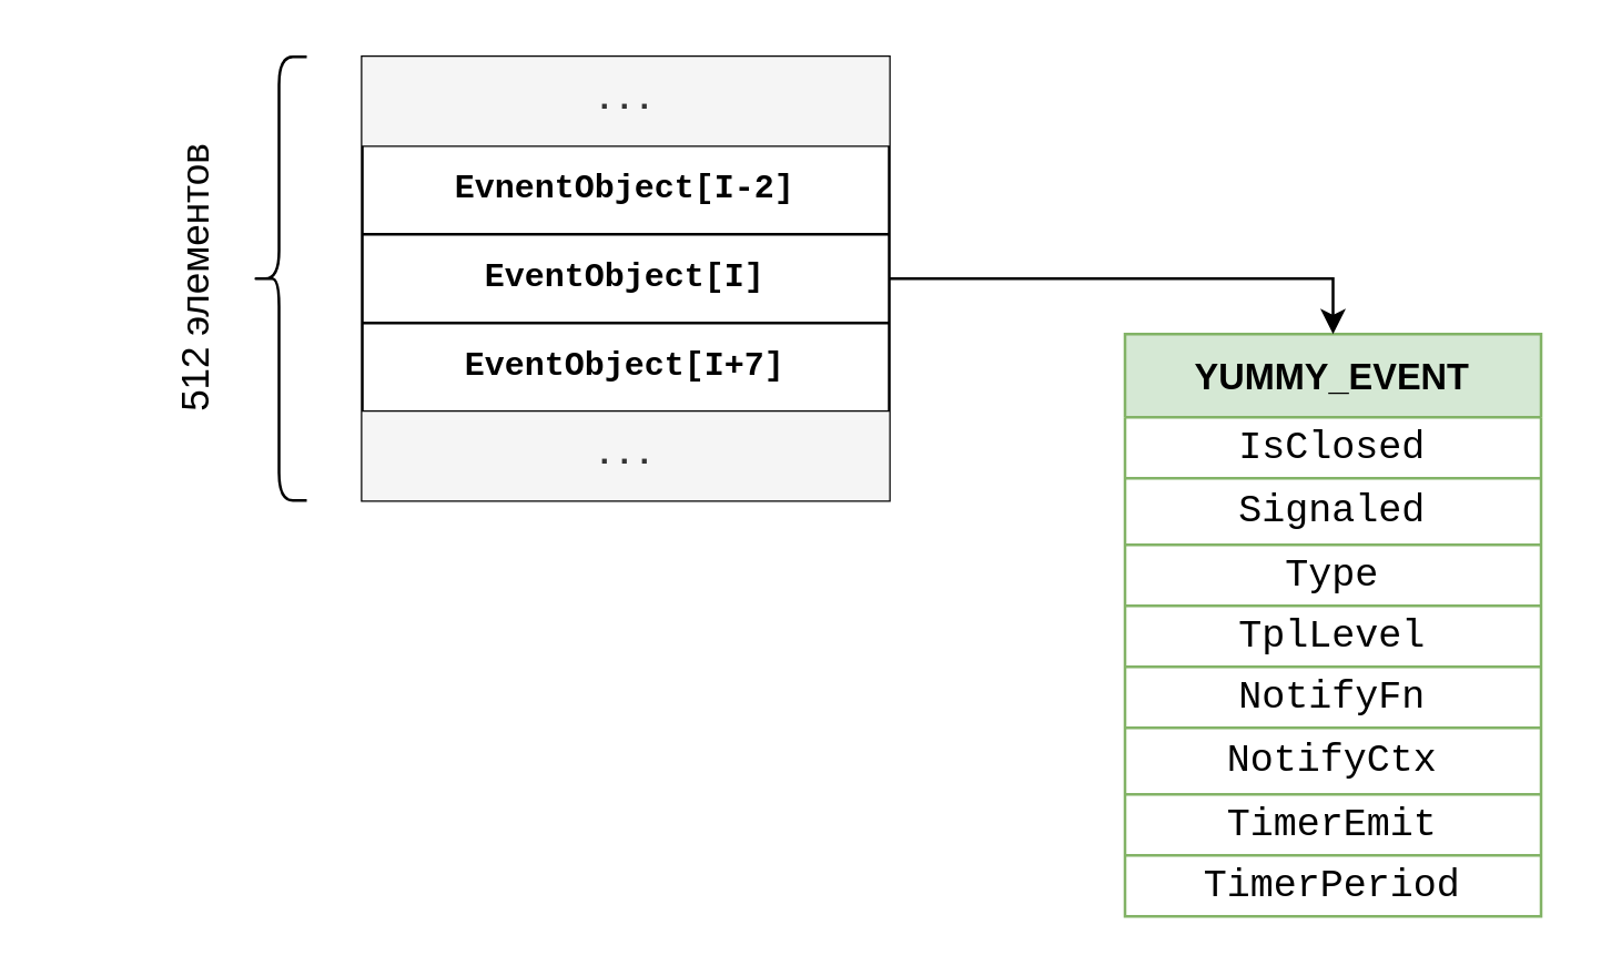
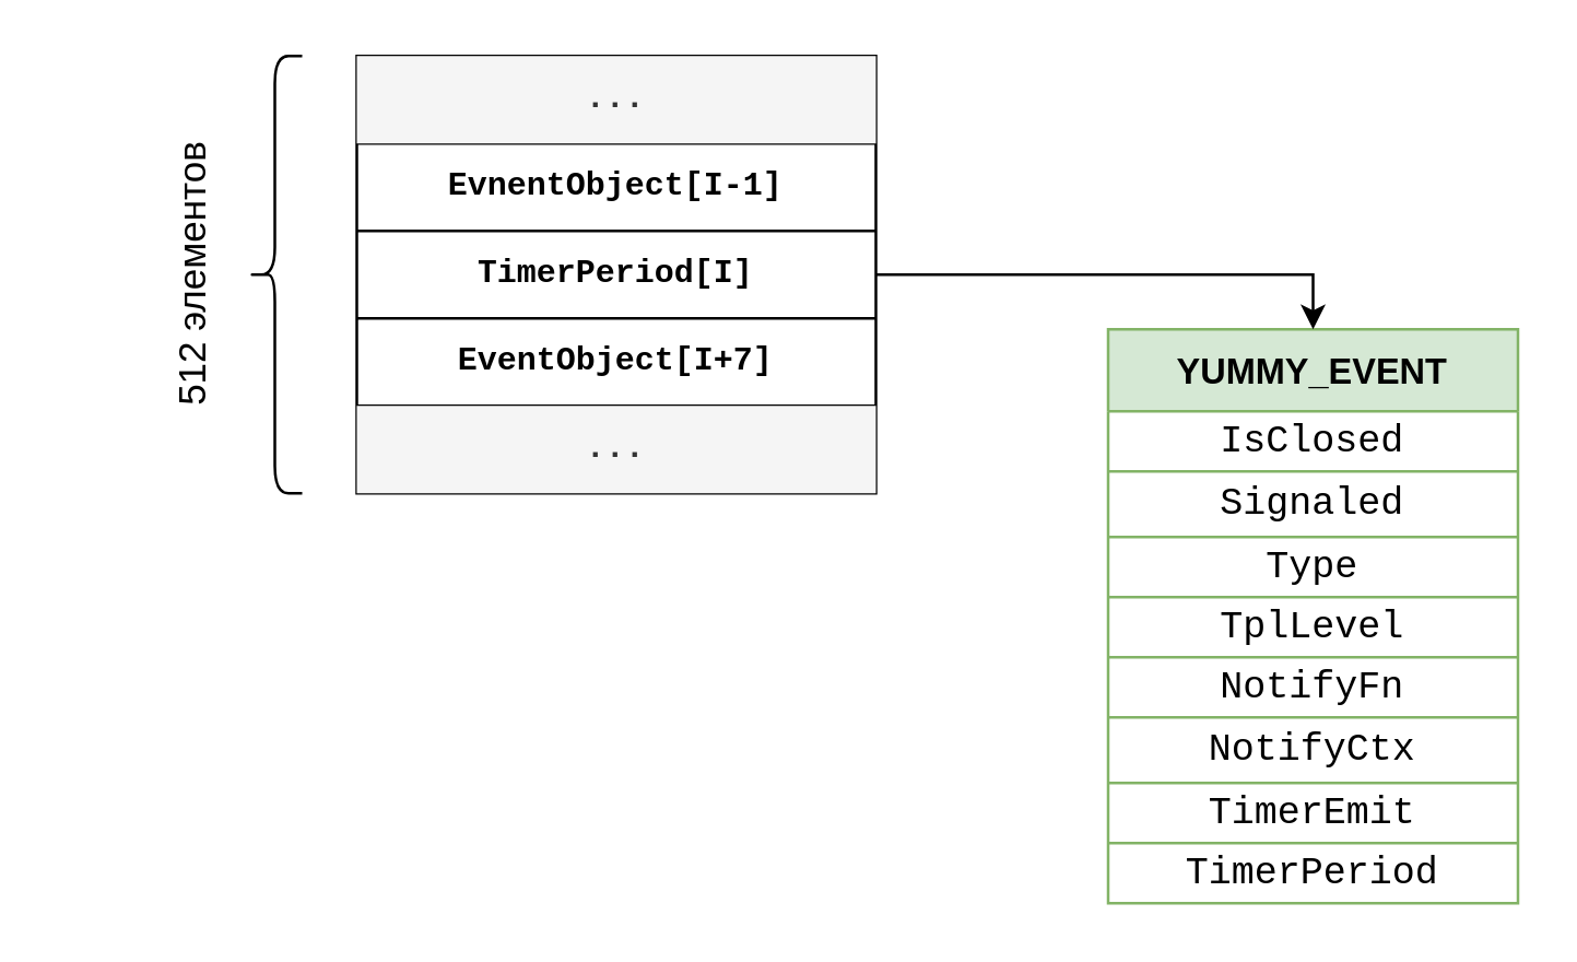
- <mxCell id="24" value="EvnentObject[I-2]" style="shape=partialRectangle;html=1;whiteSpace=wrap;connectable=0;strokeColor=inherit;overflow=hidden;fillColor=none;top=0;left=0;bottom=0;right=0;pointerEvents=1;fontFamily=Courier New;fontStyle=1" vertex="1" parent="23"><mxGeometry width="190" height="32" as="geometry"><mxRectangle width="190" height="32" as="alternateBounds" /></mxGeometry></mxCell>
+ <mxCell id="24" value="EvnentObject[I-1]" style="shape=partialRectangle;html=1;whiteSpace=wrap;connectable=0;strokeColor=inherit;overflow=hidden;fillColor=none;top=0;left=0;bottom=0;right=0;pointerEvents=1;fontFamily=Courier New;fontStyle=1" vertex="1" parent="23"><mxGeometry width="190" height="32" as="geometry"><mxRectangle width="190" height="32" as="alternateBounds" /></mxGeometry></mxCell>
- <mxCell id="26" value="EventObject[I]" style="shape=partialRectangle;html=1;whiteSpace=wrap;connectable=0;strokeColor=inherit;overflow=hidden;fillColor=none;top=0;left=0;bottom=0;right=0;pointerEvents=1;fontFamily=Courier New;fontStyle=1" vertex="1" parent="25"><mxGeometry width="190" height="32" as="geometry"><mxRectangle width="190" height="32" as="alternateBounds" /></mxGeometry></mxCell>
+ <mxCell id="26" value="TimerPeriod[I]" style="shape=partialRectangle;html=1;whiteSpace=wrap;connectable=0;strokeColor=inherit;overflow=hidden;fillColor=none;top=0;left=0;bottom=0;right=0;pointerEvents=1;fontFamily=Courier New;fontStyle=1" vertex="1" parent="25"><mxGeometry width="190" height="32" as="geometry"><mxRectangle width="190" height="32" as="alternateBounds" /></mxGeometry></mxCell>
